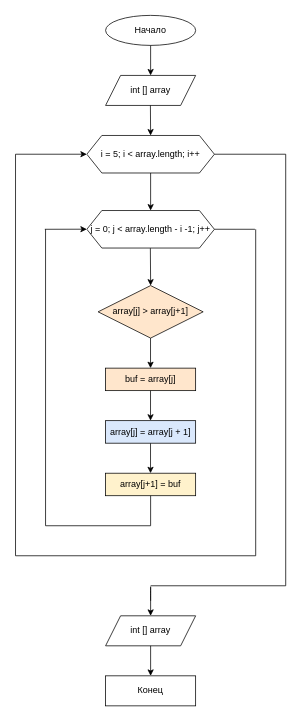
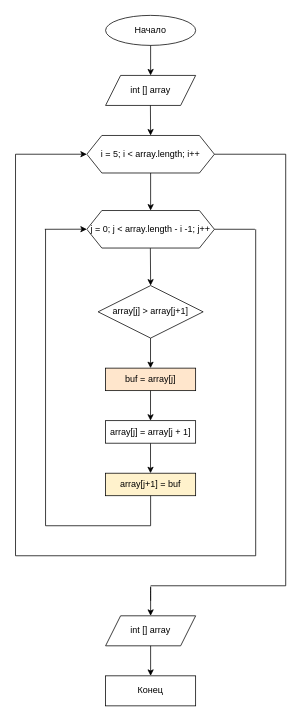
- <mxCell id="8" value="array[j] &amp;gt; array[j+1]" style="rhombus;whiteSpace=wrap;html=1;fillColor=#ffe6cc;" parent="1" vertex="1"><mxGeometry x="130" y="380" width="140" height="70" as="geometry" /></mxCell>
+ <mxCell id="8" value="array[j] &amp;gt; array[j+1]" style="rhombus;whiteSpace=wrap;html=1;" parent="1" vertex="1"><mxGeometry x="130" y="380" width="140" height="70" as="geometry" /></mxCell>
- <mxCell id="13" value="array[j] = array[j + 1]" style="rounded=0;whiteSpace=wrap;html=1;fillColor=#dae8fc;" parent="1" vertex="1"><mxGeometry x="140" y="560" width="120" height="30" as="geometry" /></mxCell>
+ <mxCell id="13" value="array[j] = array[j + 1]" style="rounded=0;whiteSpace=wrap;html=1;" parent="1" vertex="1"><mxGeometry x="140" y="560" width="120" height="30" as="geometry" /></mxCell>
